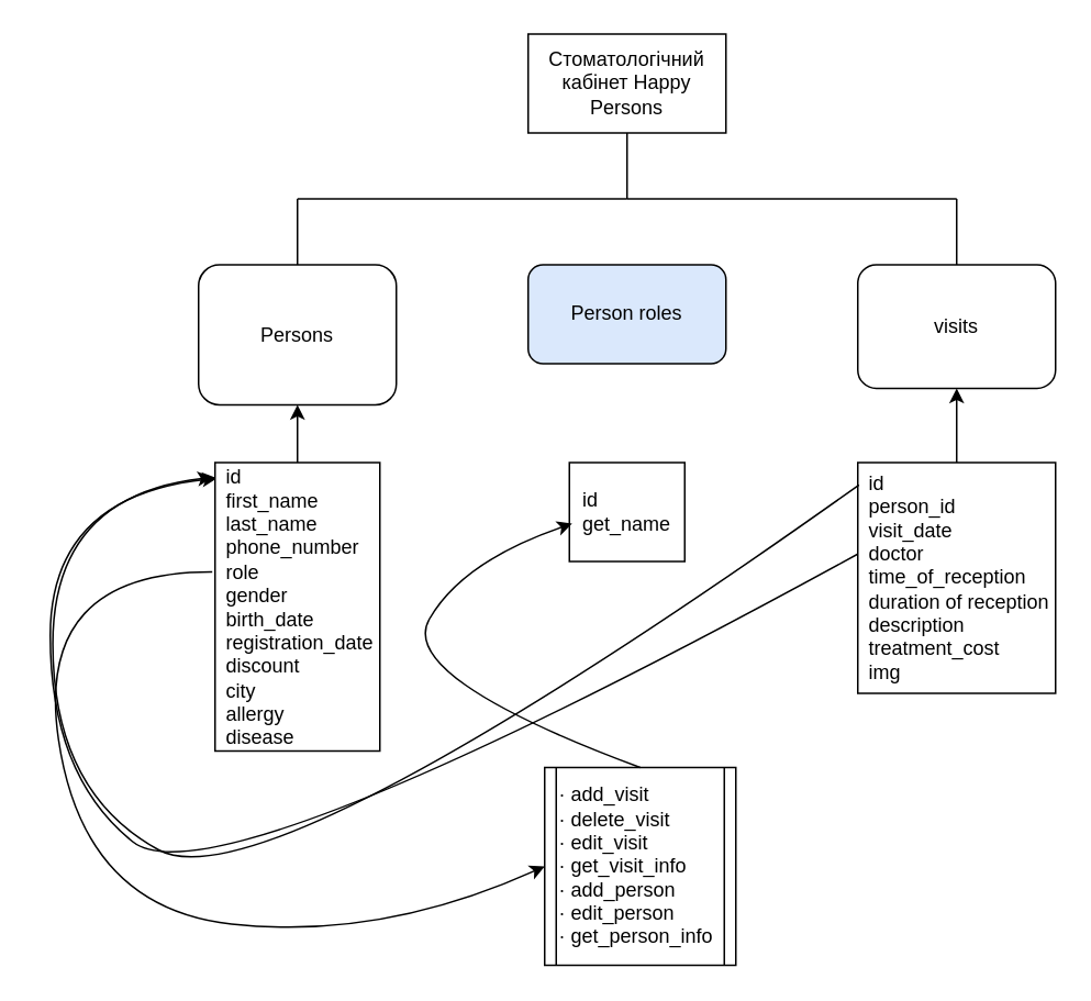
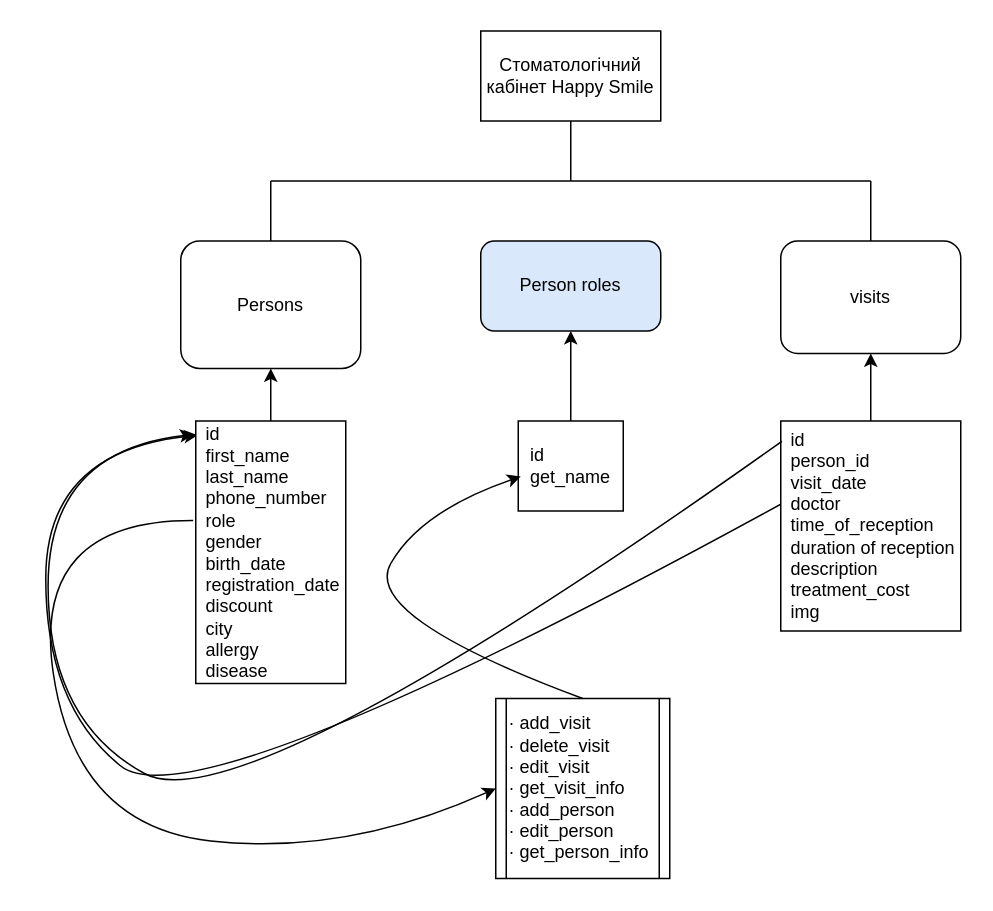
- <mxCell id="5" value="&lt;span&gt;Стоматологічний кабінет Happy Persons&lt;/span&gt;" style="rounded=0;whiteSpace=wrap;html=1;" vertex="1" parent="1"><mxGeometry x="320" y="20" width="120" height="60" as="geometry" /></mxCell>
+ <mxCell id="5" value="&lt;span&gt;Стоматологічний кабінет Happy Smile&lt;/span&gt;" style="rounded=0;whiteSpace=wrap;html=1;" vertex="1" parent="1"><mxGeometry x="320" y="20" width="120" height="60" as="geometry" /></mxCell>
+ <mxCell id="13" value="" style="edgeStyle=orthogonalEdgeStyle;rounded=0;orthogonalLoop=1;jettySize=auto;html=1;" edge="1" parent="1" source="14" target="3"><mxGeometry relative="1" as="geometry" /></mxCell>
